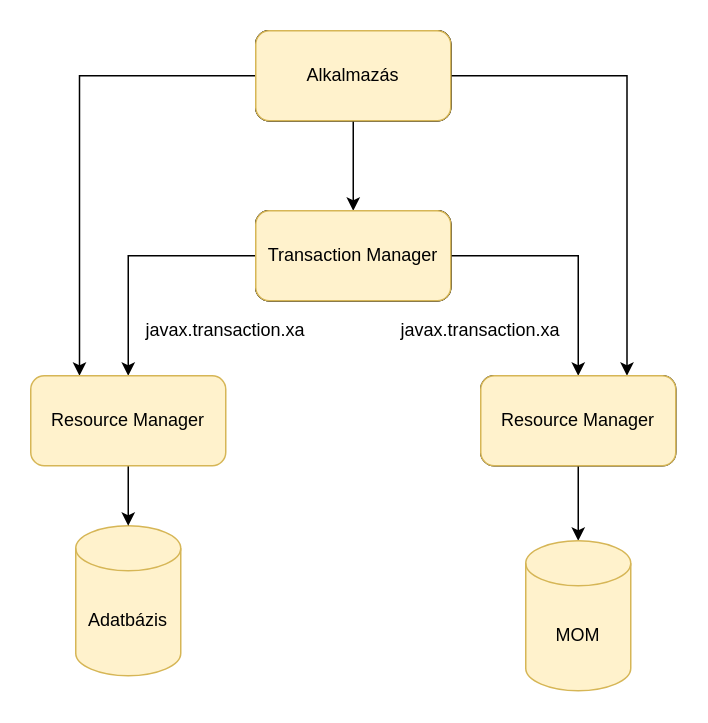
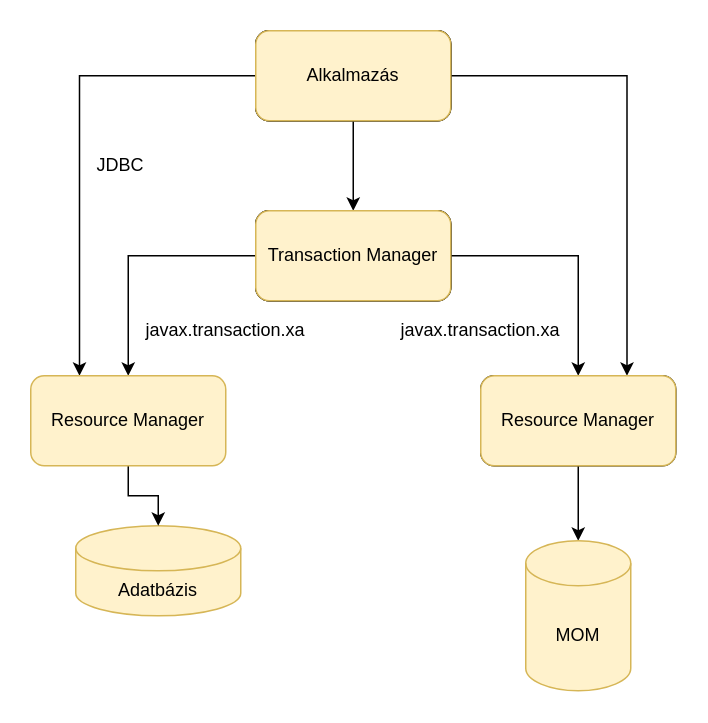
+ <mxCell id="15" value="JDBC" style="text;html=1;strokeColor=none;fillColor=none;align=center;verticalAlign=middle;whiteSpace=wrap;rounded=0;" vertex="1" parent="1"><mxGeometry x="60" y="100" width="40" height="20" as="geometry" /></mxCell>
- <mxCell id="9" value="Adatbázis" style="shape=cylinder3;whiteSpace=wrap;html=1;boundedLbl=1;backgroundOutline=1;size=15;fillColor=#fff2cc;strokeColor=#d6b656;" vertex="1" parent="1"><mxGeometry x="50" y="350" width="70" height="100" as="geometry" /></mxCell>
+ <mxCell id="9" value="Adatbázis" style="shape=cylinder3;whiteSpace=wrap;html=1;boundedLbl=1;backgroundOutline=1;size=15;fillColor=#fff2cc;strokeColor=#d6b656;" vertex="1" parent="1"><mxGeometry x="50" y="350" width="110" height="60" as="geometry" /></mxCell>
